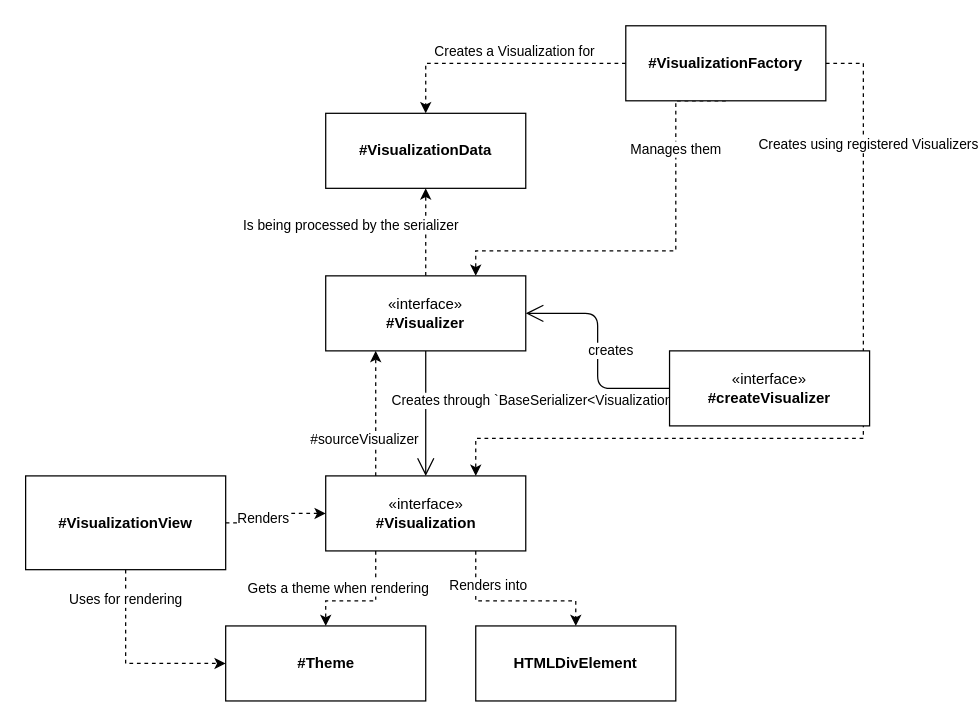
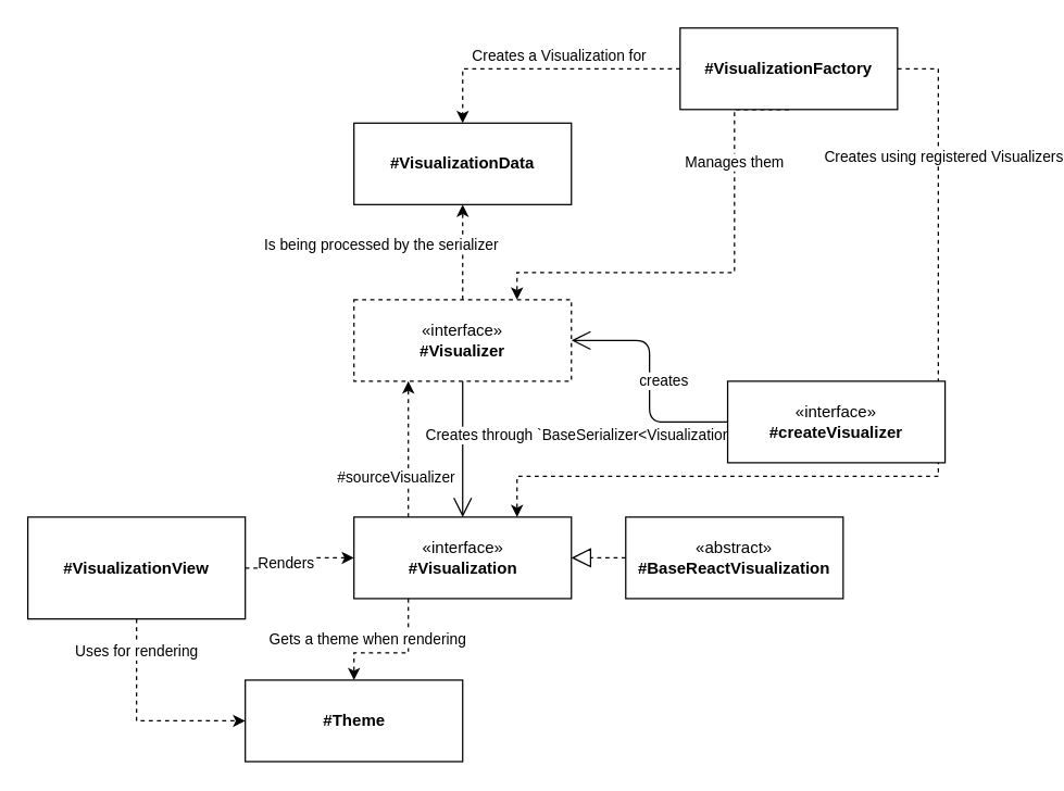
- <mxCell id="10" value="&lt;span&gt;«interface»&lt;/span&gt;&lt;br&gt;&lt;b&gt;#Visualizer&lt;/b&gt;" style="rounded=0;whiteSpace=wrap;html=1;" vertex="1" parent="1"><mxGeometry x="260" y="220" width="160" height="60" as="geometry" /></mxCell>
+ <mxCell id="10" value="&lt;span&gt;«interface»&lt;/span&gt;&lt;br&gt;&lt;b&gt;#Visualizer&lt;/b&gt;" style="rounded=0;whiteSpace=wrap;html=1;dashed=1;" vertex="1" parent="1"><mxGeometry x="260" y="220" width="160" height="60" as="geometry" /></mxCell>
+ <mxCell id="20" style="endArrow=block;dashed=1;endFill=0;endSize=12;html=1;fontFamily=Helvetica;fontSize=11;fontColor=#000000;align=center;strokeColor=#000000;edgeStyle=orthogonalEdgeStyle;" edge="1" parent="1" source="21" target="15"><mxGeometry relative="1" as="geometry" /></mxCell>
+ <mxCell id="21" value="&lt;span style=&quot;font-weight: 400&quot;&gt;«abstract»&lt;/span&gt;&lt;br&gt;#BaseReactVisualization" style="rounded=0;whiteSpace=wrap;html=1;fontStyle=1" vertex="1" parent="1"><mxGeometry x="460" y="380" width="160" height="60" as="geometry" /></mxCell>
- <mxCell id="13" value="Renders into" style="edgeStyle=orthogonalEdgeStyle;rounded=0;orthogonalLoop=1;jettySize=auto;html=1;dashed=1;exitX=0.75;exitY=1;exitDx=0;exitDy=0;" edge="1" parent="1" source="15" target="17"><mxGeometry x="-0.6" y="10" relative="1" as="geometry"><Array as="points"><mxPoint x="380" y="480" /><mxPoint x="460" y="480" /></Array><mxPoint as="offset" /><mxPoint x="440" y="520" as="sourcePoint" /></mxGeometry></mxCell>
- <mxCell id="17" value="HTMLDivElement" style="rounded=0;whiteSpace=wrap;html=1;fontStyle=1" vertex="1" parent="1"><mxGeometry x="380" y="500" width="160" height="60" as="geometry" /></mxCell>
